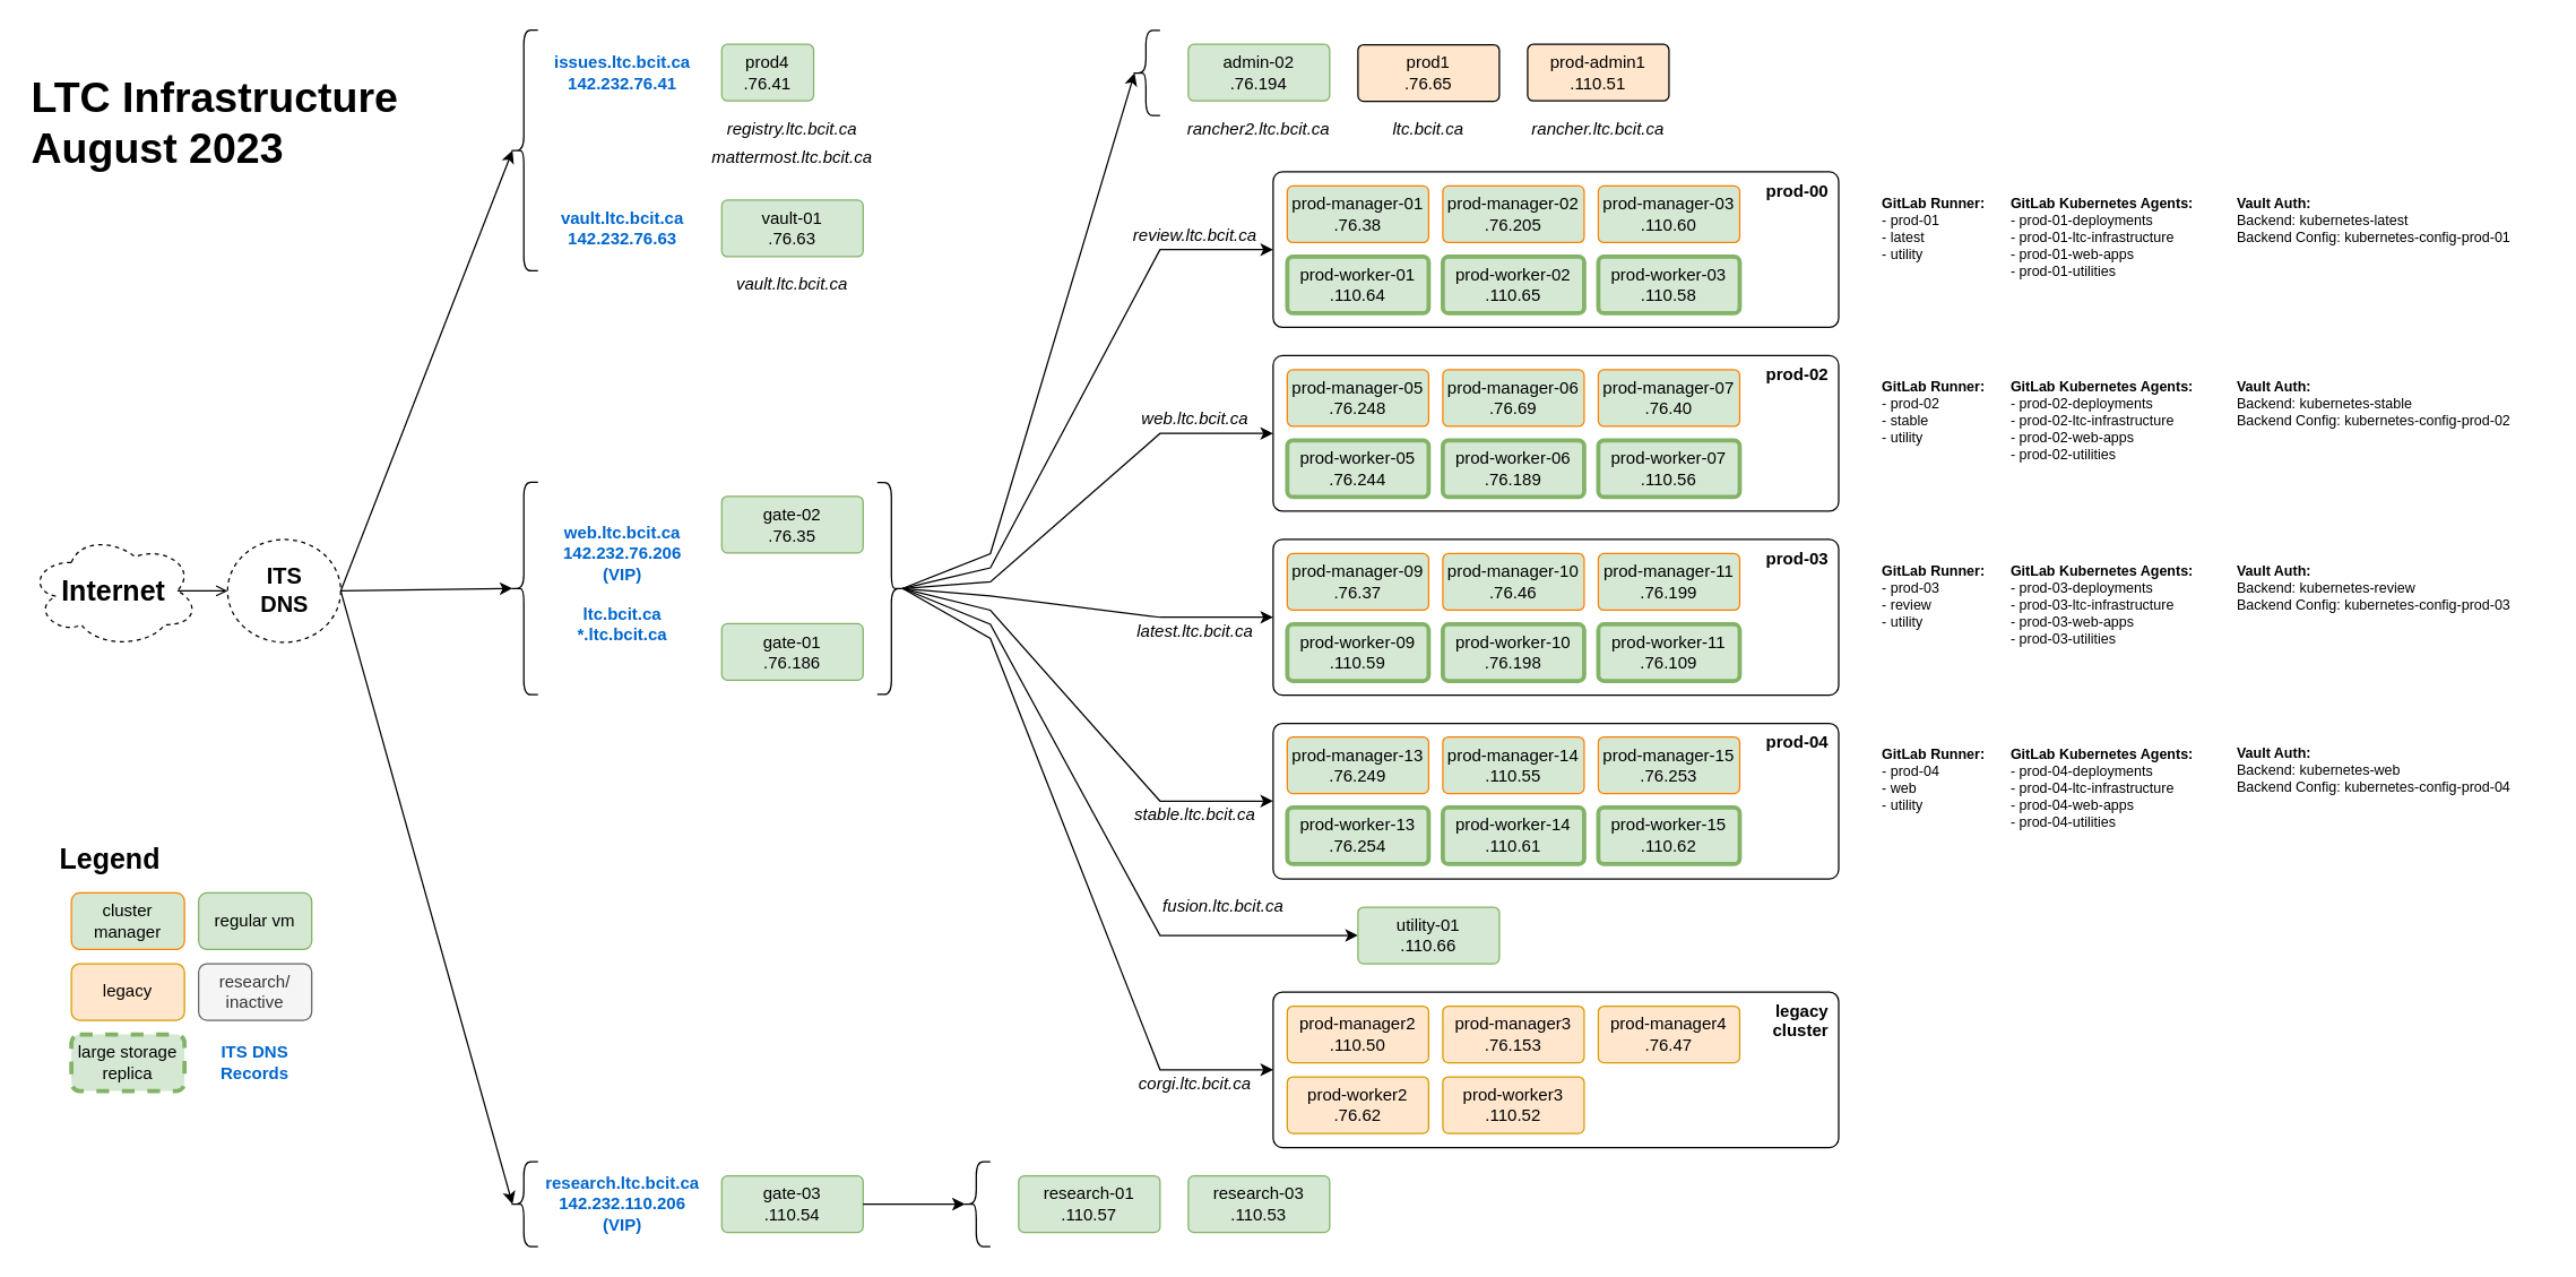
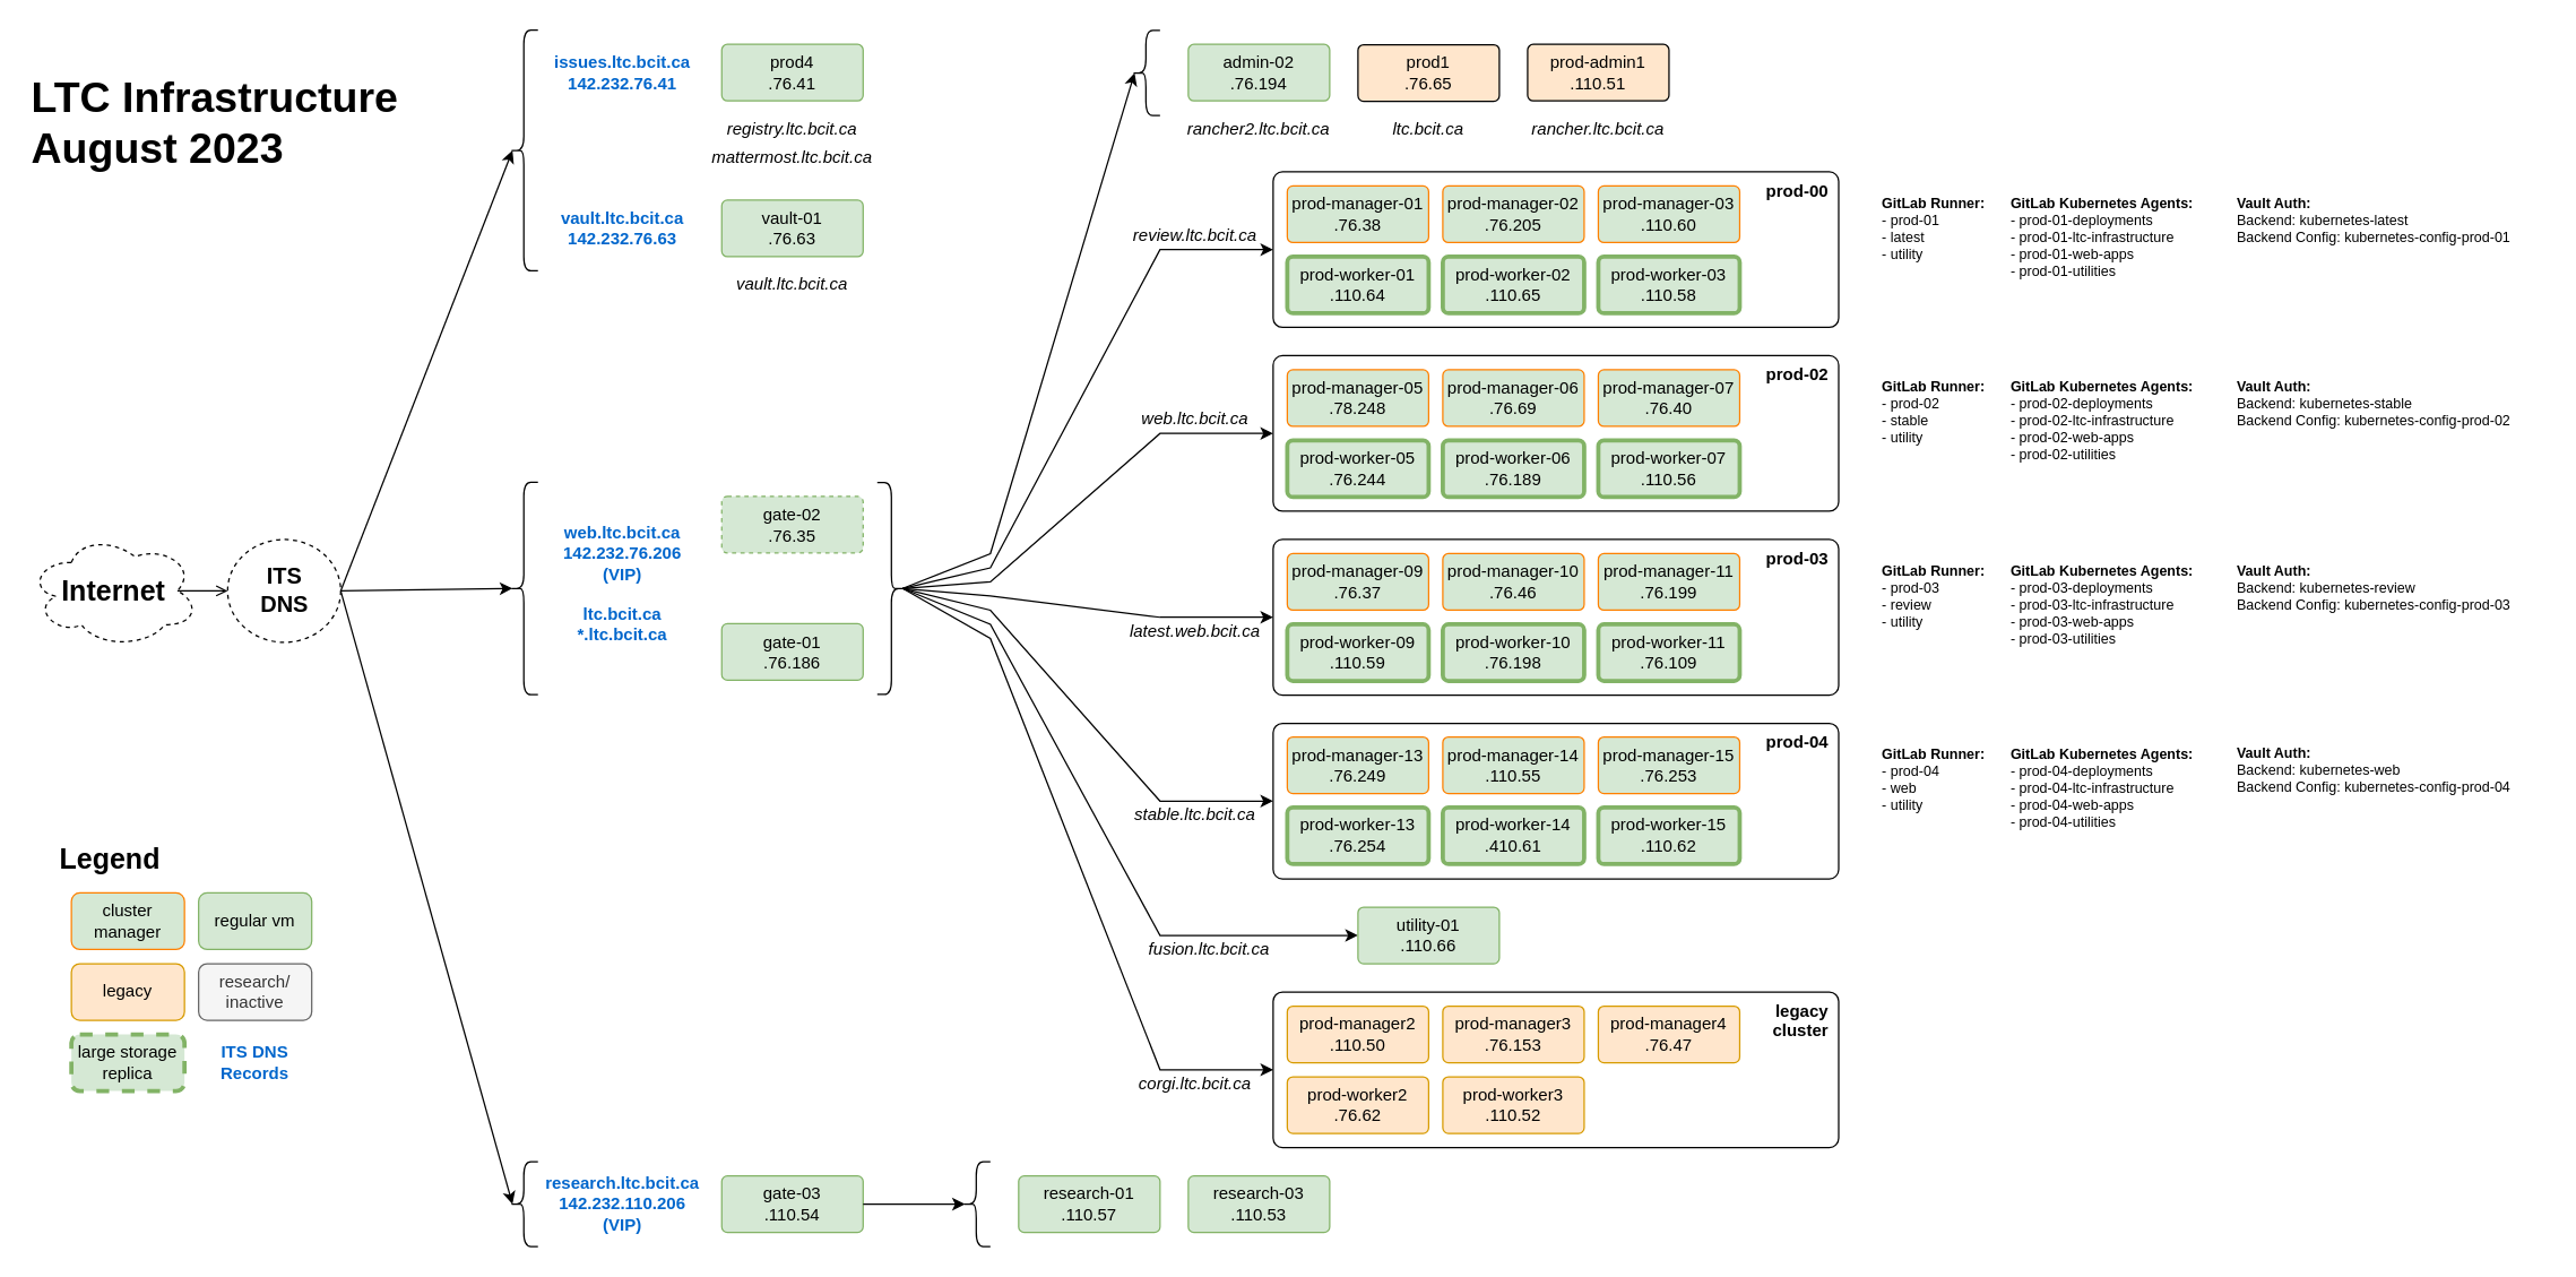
- <mxCell id="14" value="prod4&lt;i&gt;&lt;br&gt;&lt;/i&gt;.76.41" style="rounded=1;arcSize=10;whiteSpace=wrap;html=1;align=center;fillColor=#d5e8d4;strokeColor=#82b366;" parent="1" vertex="1"><mxGeometry x="510" y="30.88" width="65" height="40" as="geometry" /></mxCell>
+ <mxCell id="14" value="prod4&lt;i&gt;&lt;br&gt;&lt;/i&gt;.76.41" style="rounded=1;arcSize=10;whiteSpace=wrap;html=1;align=center;fillColor=#d5e8d4;strokeColor=#82b366;" parent="1" vertex="1"><mxGeometry x="510" y="30.88" width="100" height="40" as="geometry" /></mxCell>
- <mxCell id="42" value="prod-manager-05&lt;br&gt;.76.248" style="rounded=1;arcSize=10;whiteSpace=wrap;html=1;align=center;fillColor=#d5e8d4;strokeColor=#FF8000;strokeWidth=1;fontColor=default;" parent="1" vertex="1"><mxGeometry x="910" y="261" width="100" height="40" as="geometry" /></mxCell>
+ <mxCell id="42" value="prod-manager-05&lt;br&gt;.78.248" style="rounded=1;arcSize=10;whiteSpace=wrap;html=1;align=center;fillColor=#d5e8d4;strokeColor=#FF8000;strokeWidth=1;fontColor=default;" parent="1" vertex="1"><mxGeometry x="910" y="261" width="100" height="40" as="geometry" /></mxCell>
- <mxCell id="27" value="gate-02&lt;br&gt;.76.35" style="rounded=1;arcSize=10;whiteSpace=wrap;html=1;align=center;fillColor=#d5e8d4;strokeColor=#82b366;strokeWidth=1;" parent="1" vertex="1"><mxGeometry x="510" y="350.5" width="100" height="40" as="geometry" /></mxCell>
+ <mxCell id="27" value="gate-02&lt;br&gt;.76.35" style="rounded=1;arcSize=10;whiteSpace=wrap;html=1;align=center;fillColor=#d5e8d4;strokeColor=#82b366;strokeWidth=1;dashed=1;" parent="1" vertex="1"><mxGeometry x="510" y="350.5" width="100" height="40" as="geometry" /></mxCell>
- <mxCell id="49" value="&lt;i style=&quot;border-color: var(--border-color); font-size: 12px; text-align: right;&quot;&gt;latest.ltc.bcit.ca&lt;/i&gt;" style="text;html=1;strokeColor=none;fillColor=none;align=center;verticalAlign=middle;whiteSpace=wrap;rounded=0;fontSize=10;fontColor=default;" parent="1" vertex="1"><mxGeometry x="790" y="436.24" width="110" height="20" as="geometry" /></mxCell>
+ <mxCell id="49" value="&lt;i style=&quot;border-color: var(--border-color); font-size: 12px; text-align: right;&quot;&gt;latest.web.bcit.ca&lt;/i&gt;" style="text;html=1;strokeColor=none;fillColor=none;align=center;verticalAlign=middle;whiteSpace=wrap;rounded=0;fontSize=10;fontColor=default;" parent="1" vertex="1"><mxGeometry x="790" y="436.24" width="110" height="20" as="geometry" /></mxCell>
- <mxCell id="60" value="prod-worker-14&lt;br&gt;.110.61" style="whiteSpace=wrap;html=1;align=center;rounded=1;strokeColor=#82b366;fillColor=#d5e8d4;arcSize=10;strokeWidth=3;" parent="1" vertex="1"><mxGeometry x="1020" y="570.47" width="100" height="40" as="geometry" /></mxCell>
+ <mxCell id="60" value="prod-worker-14&lt;br&gt;.410.61" style="whiteSpace=wrap;html=1;align=center;rounded=1;strokeColor=#82b366;fillColor=#d5e8d4;arcSize=10;strokeWidth=3;" parent="1" vertex="1"><mxGeometry x="1020" y="570.47" width="100" height="40" as="geometry" /></mxCell>
- <mxCell id="65" value="&lt;i style=&quot;border-color: var(--border-color); font-size: 12px; text-align: right;&quot;&gt;fusion.ltc.bcit.ca&lt;/i&gt;" style="text;html=1;strokeColor=none;fillColor=none;align=center;verticalAlign=middle;whiteSpace=wrap;rounded=0;fontSize=10;fontColor=default;" parent="1" vertex="1"><mxGeometry x="810" y="631" width="110" height="20" as="geometry" /></mxCell>
+ <mxCell id="65" value="&lt;i style=&quot;border-color: var(--border-color); font-size: 12px; text-align: right;&quot;&gt;fusion.ltc.bcit.ca&lt;/i&gt;" style="text;html=1;strokeColor=none;fillColor=none;align=center;verticalAlign=middle;whiteSpace=wrap;rounded=0;fontSize=10;fontColor=default;" parent="1" vertex="1"><mxGeometry x="800" y="661" width="110" height="20" as="geometry" /></mxCell>
